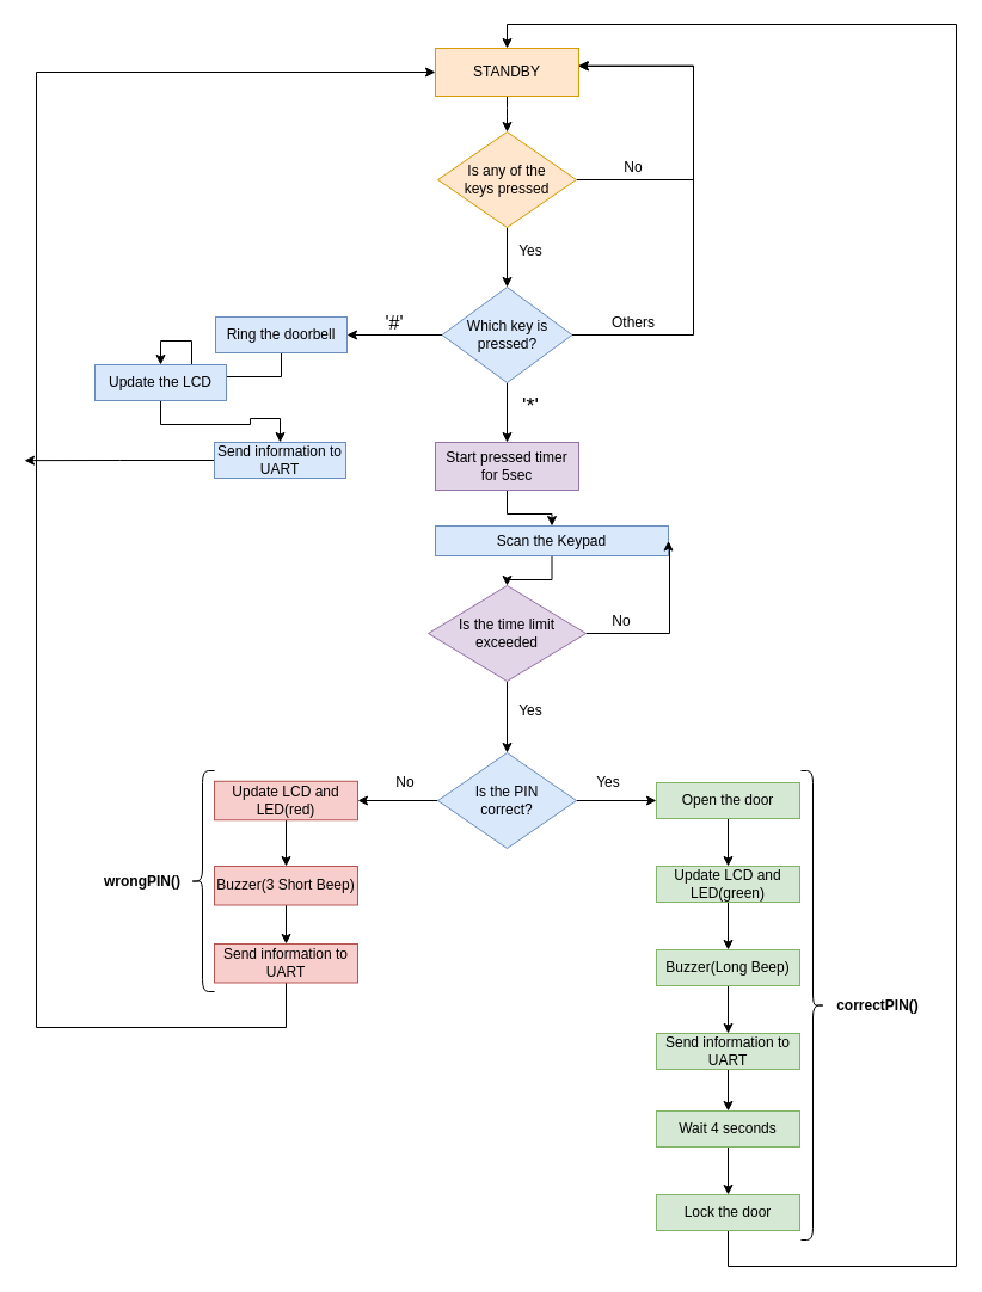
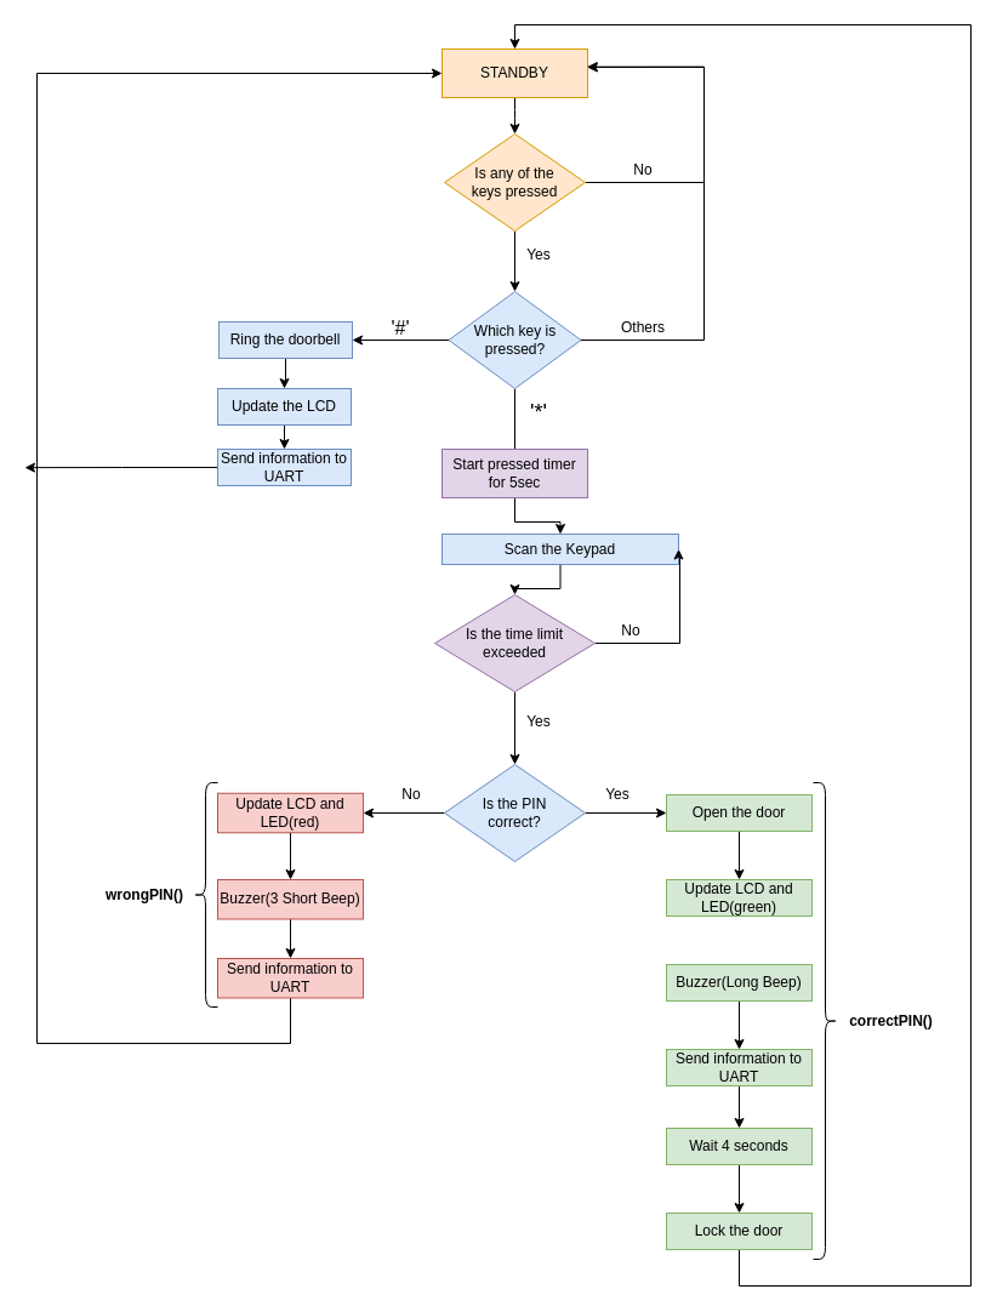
- <mxCell id="57" value="Update the LCD" style="whiteSpace=wrap;html=1;fillColor=#dae8fc;strokeColor=#6c8ebf;" vertex="1" parent="1"><mxGeometry x="79" y="305" width="110" height="30" as="geometry" /></mxCell>
+ <mxCell id="57" value="Update the LCD" style="whiteSpace=wrap;html=1;fillColor=#dae8fc;strokeColor=#6c8ebf;" vertex="1" parent="1"><mxGeometry x="179" y="320" width="110" height="30" as="geometry" /></mxCell>
- <mxCell id="10" style="edgeStyle=orthogonalEdgeStyle;rounded=0;orthogonalLoop=1;jettySize=auto;html=1;exitX=0.5;exitY=1;exitDx=0;exitDy=0;entryX=0.5;entryY=0;entryDx=0;entryDy=0;" parent="1" source="11" target="39" edge="1"><mxGeometry relative="1" as="geometry" /></mxCell>
+ <mxCell id="10" style="edgeStyle=orthogonalEdgeStyle;rounded=0;orthogonalLoop=1;jettySize=auto;html=1;exitX=0.5;exitY=1;exitDx=0;exitDy=0;entryX=0.5;entryY=0;entryDx=0;entryDy=0;endArrow=none;" parent="1" source="11" target="39" edge="1"><mxGeometry relative="1" as="geometry" /></mxCell>
- <mxCell id="27" style="edgeStyle=orthogonalEdgeStyle;rounded=0;orthogonalLoop=1;jettySize=auto;html=1;exitX=0.5;exitY=1;exitDx=0;exitDy=0;entryX=0.5;entryY=0;entryDx=0;entryDy=0;" parent="1" source="28" target="34" edge="1"><mxGeometry relative="1" as="geometry" /></mxCell>
